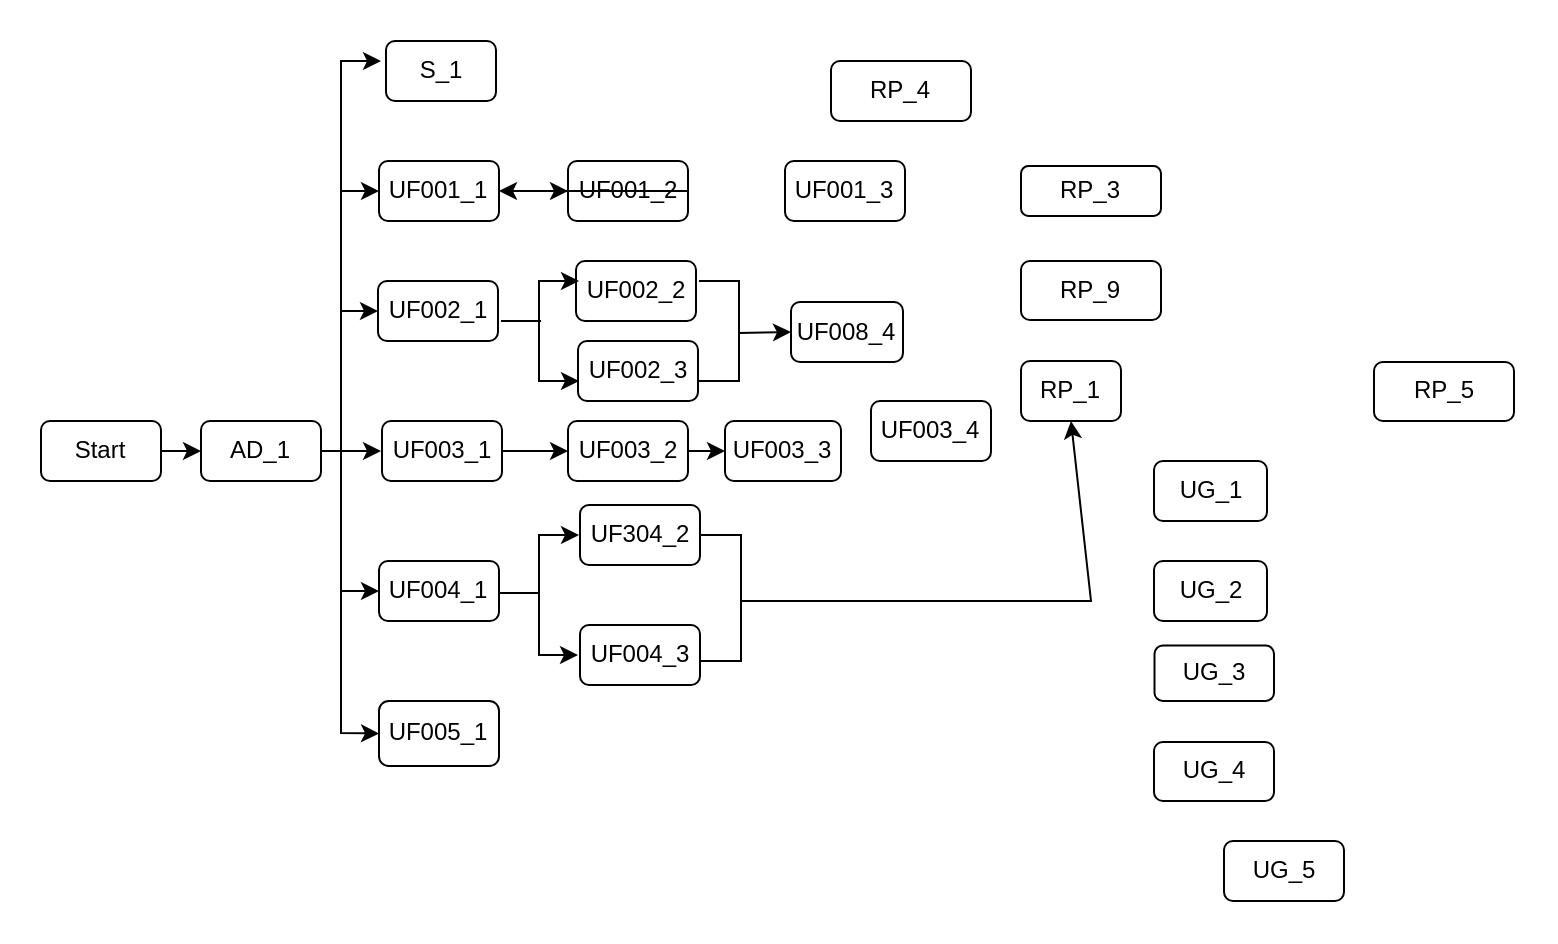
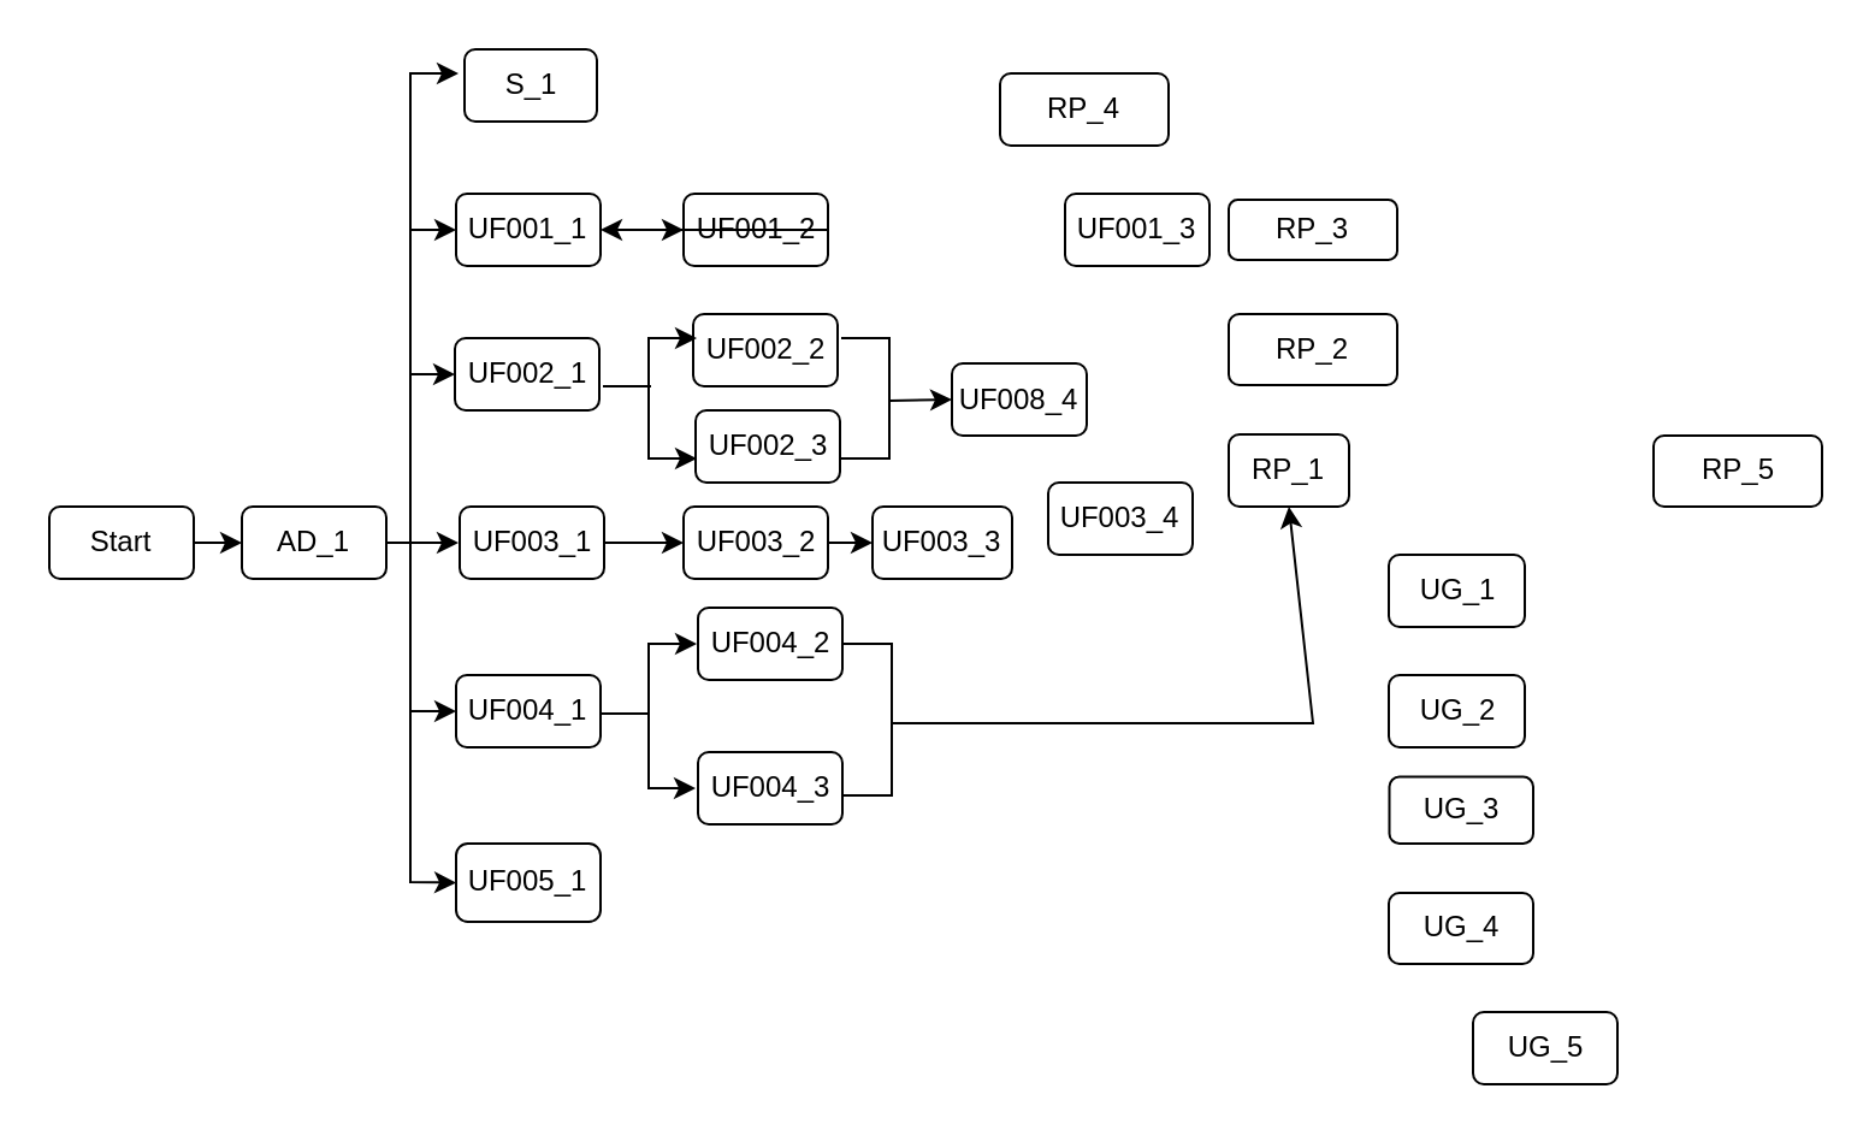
- <mxCell id="5" value="UF001_3" style="rounded=1;whiteSpace=wrap;html=1;" parent="1" vertex="1"><mxGeometry x="392" y="80" width="60" height="30" as="geometry" /></mxCell>
+ <mxCell id="5" value="UF001_3" style="rounded=1;whiteSpace=wrap;html=1;" parent="1" vertex="1"><mxGeometry x="442" y="80" width="60" height="30" as="geometry" /></mxCell>
- <mxCell id="19" value="RP_9" style="rounded=1;whiteSpace=wrap;html=1;" parent="1" vertex="1"><mxGeometry x="510" y="130" width="70" height="29.5" as="geometry" /></mxCell>
+ <mxCell id="19" value="RP_2" style="rounded=1;whiteSpace=wrap;html=1;" parent="1" vertex="1"><mxGeometry x="510" y="130" width="70" height="29.5" as="geometry" /></mxCell>
- <mxCell id="17" value="UF304_2" style="rounded=1;whiteSpace=wrap;html=1;" parent="1" vertex="1"><mxGeometry x="289.5" y="252" width="60" height="30" as="geometry" /></mxCell>
+ <mxCell id="17" value="UF004_2" style="rounded=1;whiteSpace=wrap;html=1;" parent="1" vertex="1"><mxGeometry x="289.5" y="252" width="60" height="30" as="geometry" /></mxCell>
